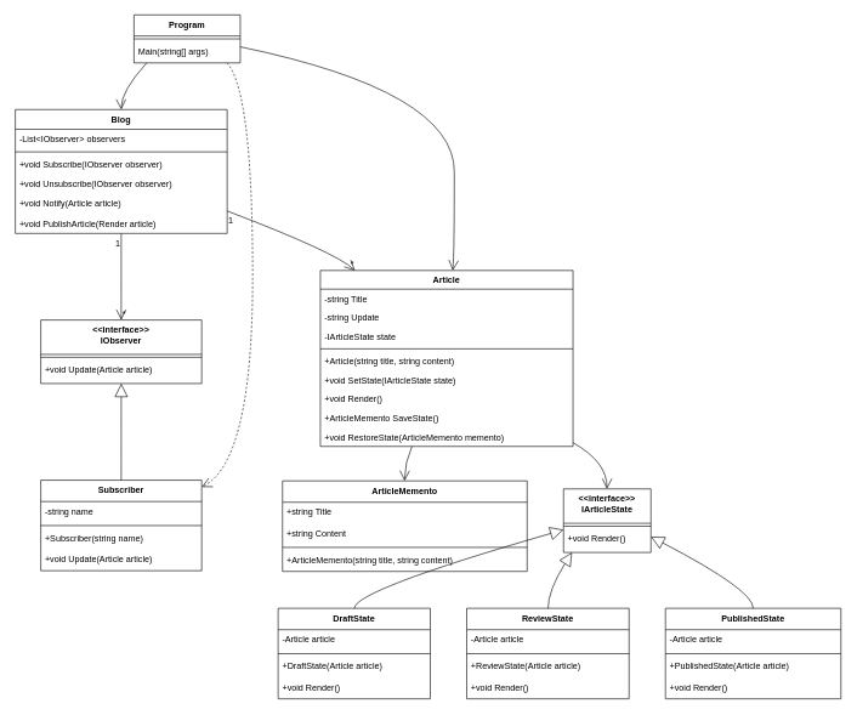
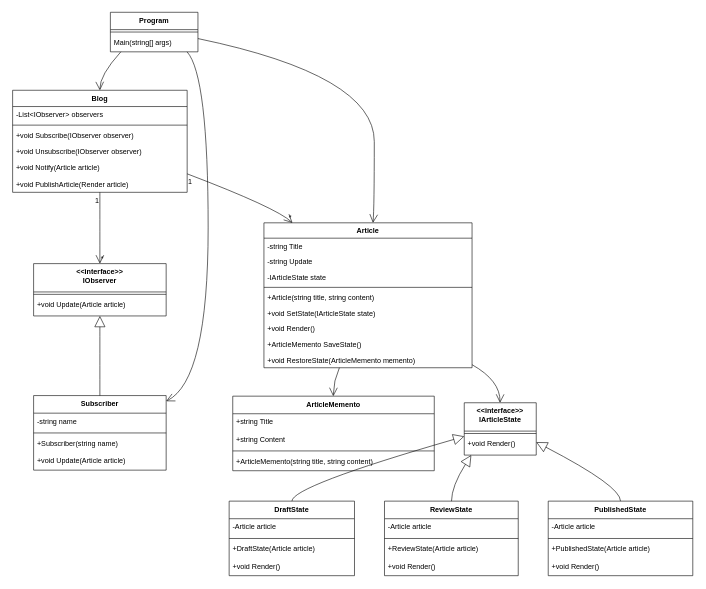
- <mxCell id="66" value="" style="curved=1;startArrow=none;endArrow=open;endSize=12;exitX=0.878;exitY=1.003;entryX=1.0;entryY=0.075;rounded=0;dashed=1;" edge="1" parent="1" source="50" target="12"><mxGeometry relative="1" as="geometry"><Array as="points"><mxPoint x="346" y="125" /><mxPoint x="346" y="634" /></Array></mxGeometry></mxCell>
+ <mxCell id="66" value="" style="curved=1;startArrow=none;endArrow=open;endSize=12;exitX=0.878;exitY=1.003;entryX=1.0;entryY=0.075;rounded=0;" edge="1" parent="1" source="50" target="12"><mxGeometry relative="1" as="geometry"><Array as="points"><mxPoint x="346" y="125" /><mxPoint x="346" y="634" /></Array></mxGeometry></mxCell>
